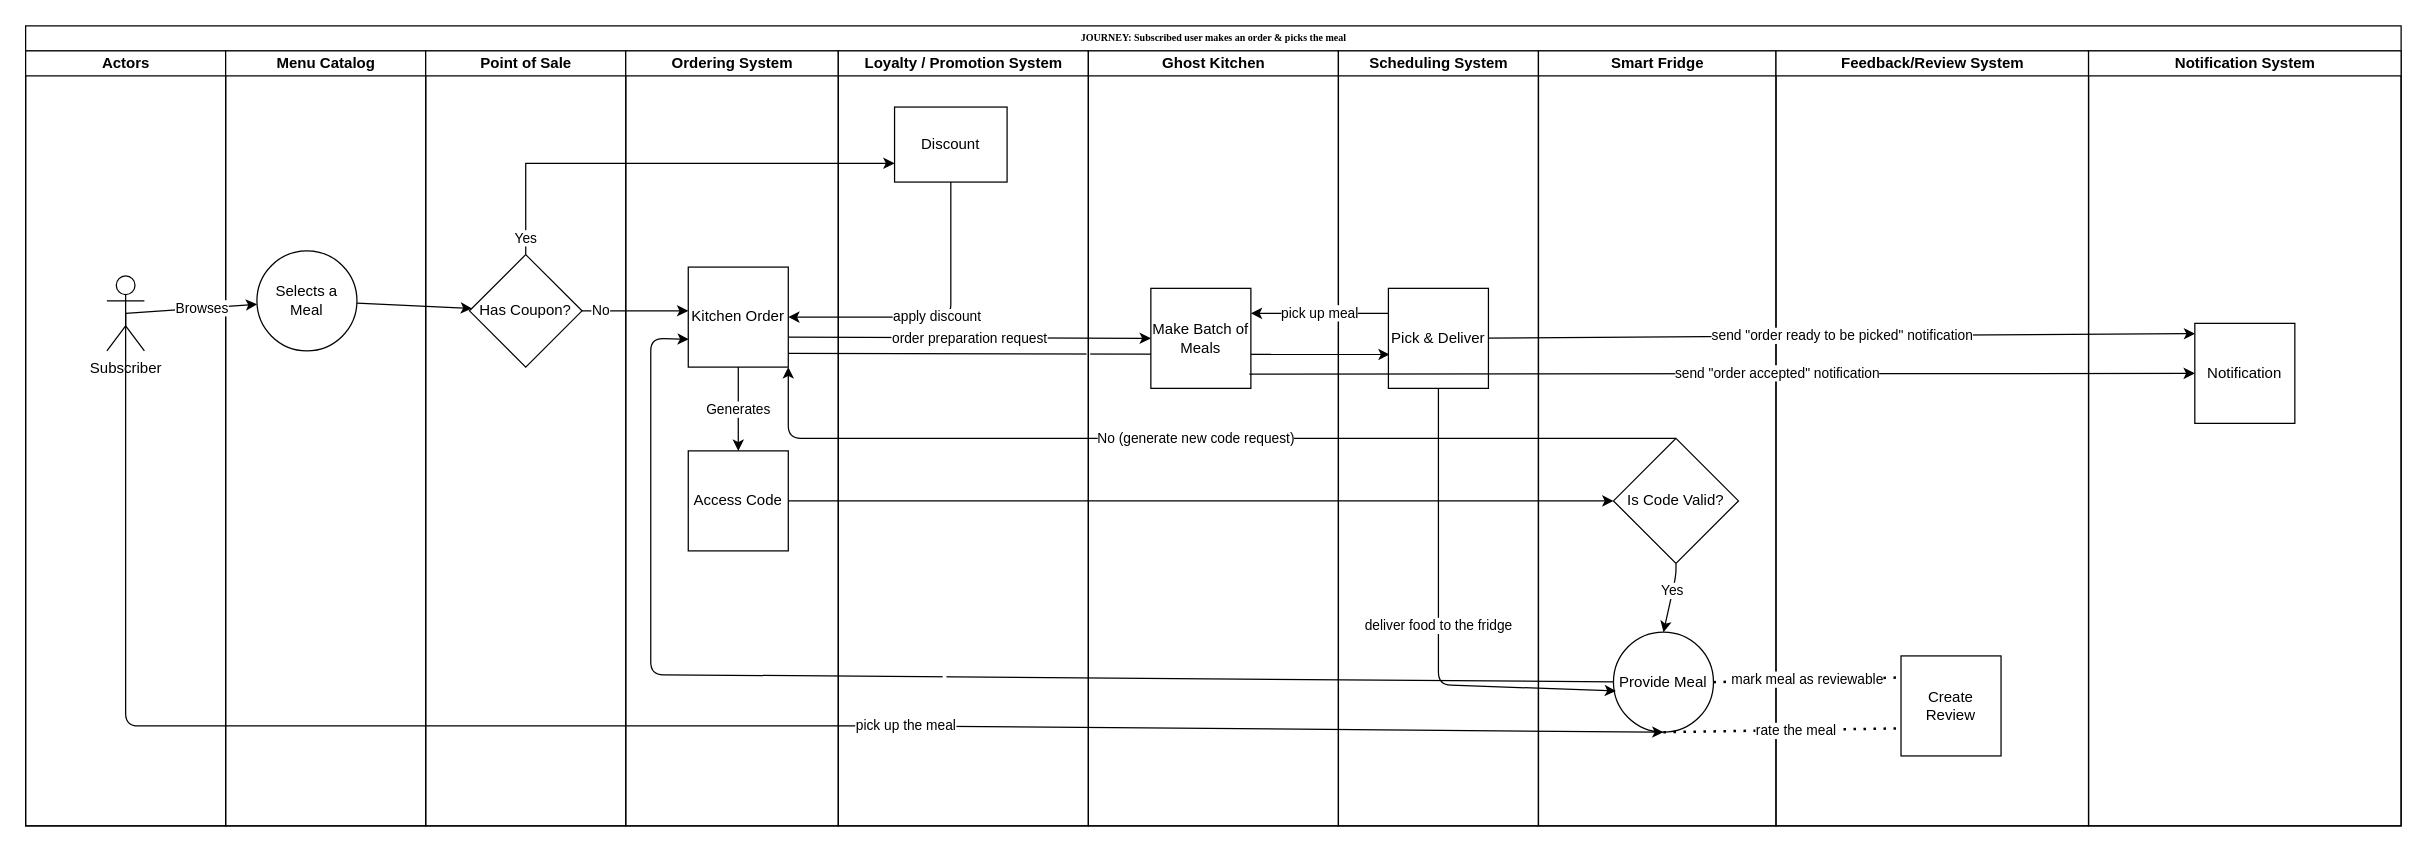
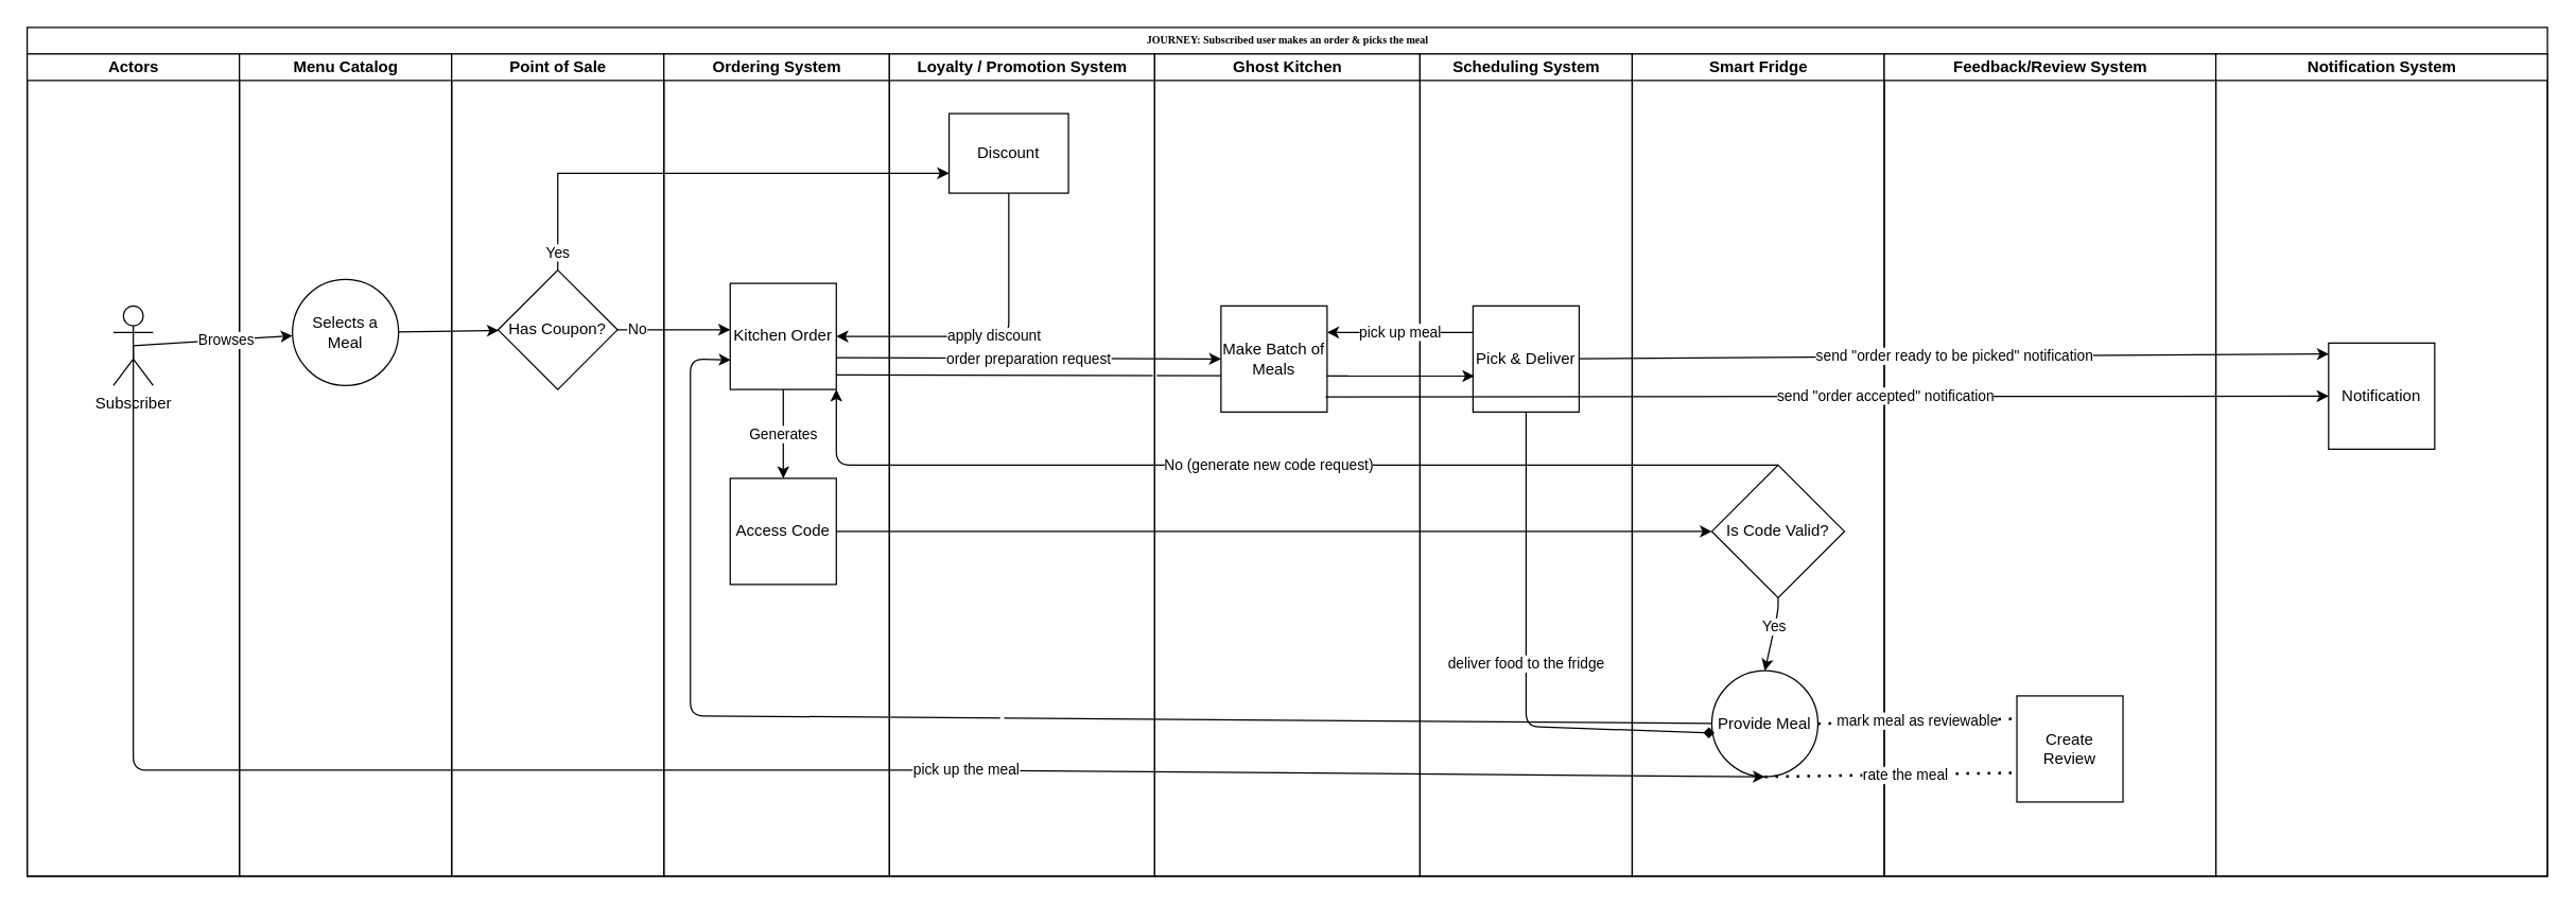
- <mxCell id="7" value="Selects a Meal" style="ellipse;whiteSpace=wrap;html=1;aspect=fixed;" parent="6" vertex="1"><mxGeometry x="25" y="160" width="80" height="80" as="geometry" /></mxCell>
+ <mxCell id="7" value="Selects a Meal" style="ellipse;whiteSpace=wrap;html=1;aspect=fixed;" parent="6" vertex="1"><mxGeometry x="40" y="170.0" width="80" height="80" as="geometry" /></mxCell>
- <mxCell id="5" value="&lt;div&gt;Subscriber&lt;/div&gt;" style="shape=umlActor;verticalLabelPosition=bottom;verticalAlign=top;html=1;outlineConnect=0;" parent="4" vertex="1"><mxGeometry x="65" y="180" width="30" height="60" as="geometry" /></mxCell>
+ <mxCell id="5" value="&lt;div&gt;Subscriber&lt;/div&gt;" style="shape=umlActor;verticalLabelPosition=bottom;verticalAlign=top;html=1;outlineConnect=0;" parent="4" vertex="1"><mxGeometry x="65" y="190" width="30" height="60" as="geometry" /></mxCell>
- <mxCell id="32" value="deliver food to the fridge" style="endArrow=classic;html=1;exitX=0.5;exitY=1;exitDx=0;exitDy=0;entryX=0.025;entryY=0.588;entryDx=0;entryDy=0;entryPerimeter=0;" parent="2" source="20" target="28" edge="1"><mxGeometry width="50" height="50" relative="1" as="geometry"><mxPoint x="1020" y="360" as="sourcePoint" /><mxPoint x="1070" y="310" as="targetPoint" /><Array as="points"><mxPoint x="1130" y="527" /></Array></mxGeometry></mxCell>
+ <mxCell id="32" value="deliver food to the fridge" style="endArrow=diamond;html=1;exitX=0.5;exitY=1;exitDx=0;exitDy=0;entryX=0.025;entryY=0.588;entryDx=0;entryDy=0;entryPerimeter=0;" parent="2" source="20" target="28" edge="1"><mxGeometry width="50" height="50" relative="1" as="geometry"><mxPoint x="1020" y="360" as="sourcePoint" /><mxPoint x="1070" y="310" as="targetPoint" /><Array as="points"><mxPoint x="1130" y="527" /></Array></mxGeometry></mxCell>
